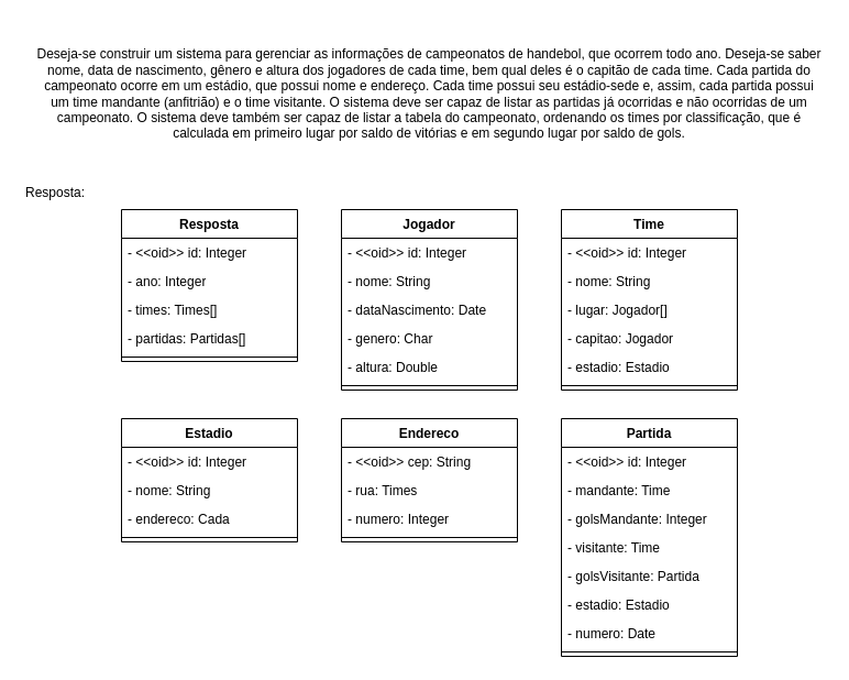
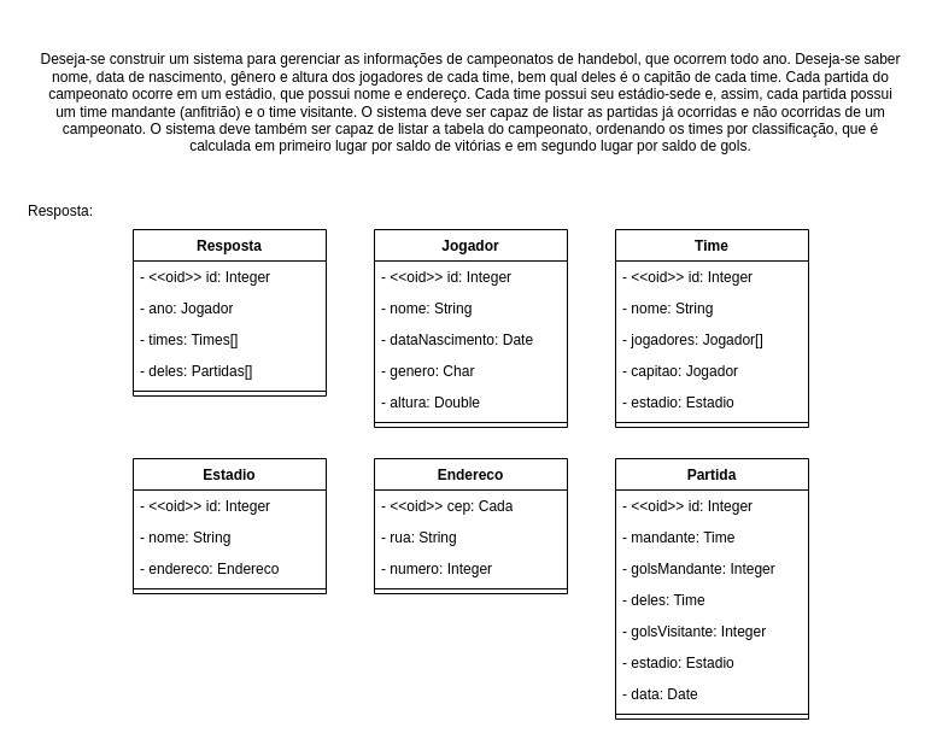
- <mxCell id="34" value="- ano: Integer" style="text;strokeColor=none;fillColor=none;align=left;verticalAlign=top;spacingLeft=4;spacingRight=4;overflow=hidden;rotatable=0;points=[[0,0.5],[1,0.5]];portConstraint=eastwest;whiteSpace=wrap;html=1;" vertex="1" parent="32"><mxGeometry y="52" width="160" height="26" as="geometry" /></mxCell>
+ <mxCell id="34" value="- ano: Jogador" style="text;strokeColor=none;fillColor=none;align=left;verticalAlign=top;spacingLeft=4;spacingRight=4;overflow=hidden;rotatable=0;points=[[0,0.5],[1,0.5]];portConstraint=eastwest;whiteSpace=wrap;html=1;" vertex="1" parent="32"><mxGeometry y="52" width="160" height="26" as="geometry" /></mxCell>
- <mxCell id="14" value="- lugar: Jogador[]" style="text;strokeColor=none;fillColor=none;align=left;verticalAlign=top;spacingLeft=4;spacingRight=4;overflow=hidden;rotatable=0;points=[[0,0.5],[1,0.5]];portConstraint=eastwest;whiteSpace=wrap;html=1;" vertex="1" parent="11"><mxGeometry y="78" width="160" height="26" as="geometry" /></mxCell>
+ <mxCell id="14" value="- jogadores: Jogador[]" style="text;strokeColor=none;fillColor=none;align=left;verticalAlign=top;spacingLeft=4;spacingRight=4;overflow=hidden;rotatable=0;points=[[0,0.5],[1,0.5]];portConstraint=eastwest;whiteSpace=wrap;html=1;" vertex="1" parent="11"><mxGeometry y="78" width="160" height="26" as="geometry" /></mxCell>
- <mxCell id="36" value="- partidas: Partidas[]" style="text;strokeColor=none;fillColor=none;align=left;verticalAlign=top;spacingLeft=4;spacingRight=4;overflow=hidden;rotatable=0;points=[[0,0.5],[1,0.5]];portConstraint=eastwest;whiteSpace=wrap;html=1;" vertex="1" parent="32"><mxGeometry y="104" width="160" height="26" as="geometry" /></mxCell>
+ <mxCell id="36" value="- deles: Partidas[]" style="text;strokeColor=none;fillColor=none;align=left;verticalAlign=top;spacingLeft=4;spacingRight=4;overflow=hidden;rotatable=0;points=[[0,0.5],[1,0.5]];portConstraint=eastwest;whiteSpace=wrap;html=1;" vertex="1" parent="32"><mxGeometry y="104" width="160" height="26" as="geometry" /></mxCell>
- <mxCell id="39" value="- &amp;lt;&amp;lt;oid&amp;gt;&amp;gt; cep: String" style="text;strokeColor=none;fillColor=none;align=left;verticalAlign=top;spacingLeft=4;spacingRight=4;overflow=hidden;rotatable=0;points=[[0,0.5],[1,0.5]];portConstraint=eastwest;whiteSpace=wrap;html=1;" vertex="1" parent="38"><mxGeometry y="26" width="160" height="26" as="geometry" /></mxCell>
+ <mxCell id="39" value="- &amp;lt;&amp;lt;oid&amp;gt;&amp;gt; cep: Cada" style="text;strokeColor=none;fillColor=none;align=left;verticalAlign=top;spacingLeft=4;spacingRight=4;overflow=hidden;rotatable=0;points=[[0,0.5],[1,0.5]];portConstraint=eastwest;whiteSpace=wrap;html=1;" vertex="1" parent="38"><mxGeometry y="26" width="160" height="26" as="geometry" /></mxCell>
- <mxCell id="40" value="- rua: Times" style="text;strokeColor=none;fillColor=none;align=left;verticalAlign=top;spacingLeft=4;spacingRight=4;overflow=hidden;rotatable=0;points=[[0,0.5],[1,0.5]];portConstraint=eastwest;whiteSpace=wrap;html=1;" vertex="1" parent="38"><mxGeometry y="52" width="160" height="26" as="geometry" /></mxCell>
+ <mxCell id="40" value="- rua: String" style="text;strokeColor=none;fillColor=none;align=left;verticalAlign=top;spacingLeft=4;spacingRight=4;overflow=hidden;rotatable=0;points=[[0,0.5],[1,0.5]];portConstraint=eastwest;whiteSpace=wrap;html=1;" vertex="1" parent="38"><mxGeometry y="52" width="160" height="26" as="geometry" /></mxCell>
- <mxCell id="21" value="- endereco: Cada" style="text;strokeColor=none;fillColor=none;align=left;verticalAlign=top;spacingLeft=4;spacingRight=4;overflow=hidden;rotatable=0;points=[[0,0.5],[1,0.5]];portConstraint=eastwest;whiteSpace=wrap;html=1;" vertex="1" parent="18"><mxGeometry y="78" width="160" height="26" as="geometry" /></mxCell>
+ <mxCell id="21" value="- endereco: Endereco" style="text;strokeColor=none;fillColor=none;align=left;verticalAlign=top;spacingLeft=4;spacingRight=4;overflow=hidden;rotatable=0;points=[[0,0.5],[1,0.5]];portConstraint=eastwest;whiteSpace=wrap;html=1;" vertex="1" parent="18"><mxGeometry y="78" width="160" height="26" as="geometry" /></mxCell>
- <mxCell id="27" value="- visitante: Time" style="text;strokeColor=none;fillColor=none;align=left;verticalAlign=top;spacingLeft=4;spacingRight=4;overflow=hidden;rotatable=0;points=[[0,0.5],[1,0.5]];portConstraint=eastwest;whiteSpace=wrap;html=1;" vertex="1" parent="23"><mxGeometry y="104" width="160" height="26" as="geometry" /></mxCell>
+ <mxCell id="27" value="- deles: Time" style="text;strokeColor=none;fillColor=none;align=left;verticalAlign=top;spacingLeft=4;spacingRight=4;overflow=hidden;rotatable=0;points=[[0,0.5],[1,0.5]];portConstraint=eastwest;whiteSpace=wrap;html=1;" vertex="1" parent="23"><mxGeometry y="104" width="160" height="26" as="geometry" /></mxCell>
- <mxCell id="28" value="- golsVisitante: Partida" style="text;strokeColor=none;fillColor=none;align=left;verticalAlign=top;spacingLeft=4;spacingRight=4;overflow=hidden;rotatable=0;points=[[0,0.5],[1,0.5]];portConstraint=eastwest;whiteSpace=wrap;html=1;" vertex="1" parent="23"><mxGeometry y="130" width="160" height="26" as="geometry" /></mxCell>
+ <mxCell id="28" value="- golsVisitante: Integer" style="text;strokeColor=none;fillColor=none;align=left;verticalAlign=top;spacingLeft=4;spacingRight=4;overflow=hidden;rotatable=0;points=[[0,0.5],[1,0.5]];portConstraint=eastwest;whiteSpace=wrap;html=1;" vertex="1" parent="23"><mxGeometry y="130" width="160" height="26" as="geometry" /></mxCell>
- <mxCell id="30" value="- numero: Date" style="text;strokeColor=none;fillColor=none;align=left;verticalAlign=top;spacingLeft=4;spacingRight=4;overflow=hidden;rotatable=0;points=[[0,0.5],[1,0.5]];portConstraint=eastwest;whiteSpace=wrap;html=1;" vertex="1" parent="23"><mxGeometry y="182" width="160" height="26" as="geometry" /></mxCell>
+ <mxCell id="30" value="- data: Date" style="text;strokeColor=none;fillColor=none;align=left;verticalAlign=top;spacingLeft=4;spacingRight=4;overflow=hidden;rotatable=0;points=[[0,0.5],[1,0.5]];portConstraint=eastwest;whiteSpace=wrap;html=1;" vertex="1" parent="23"><mxGeometry y="182" width="160" height="26" as="geometry" /></mxCell>
